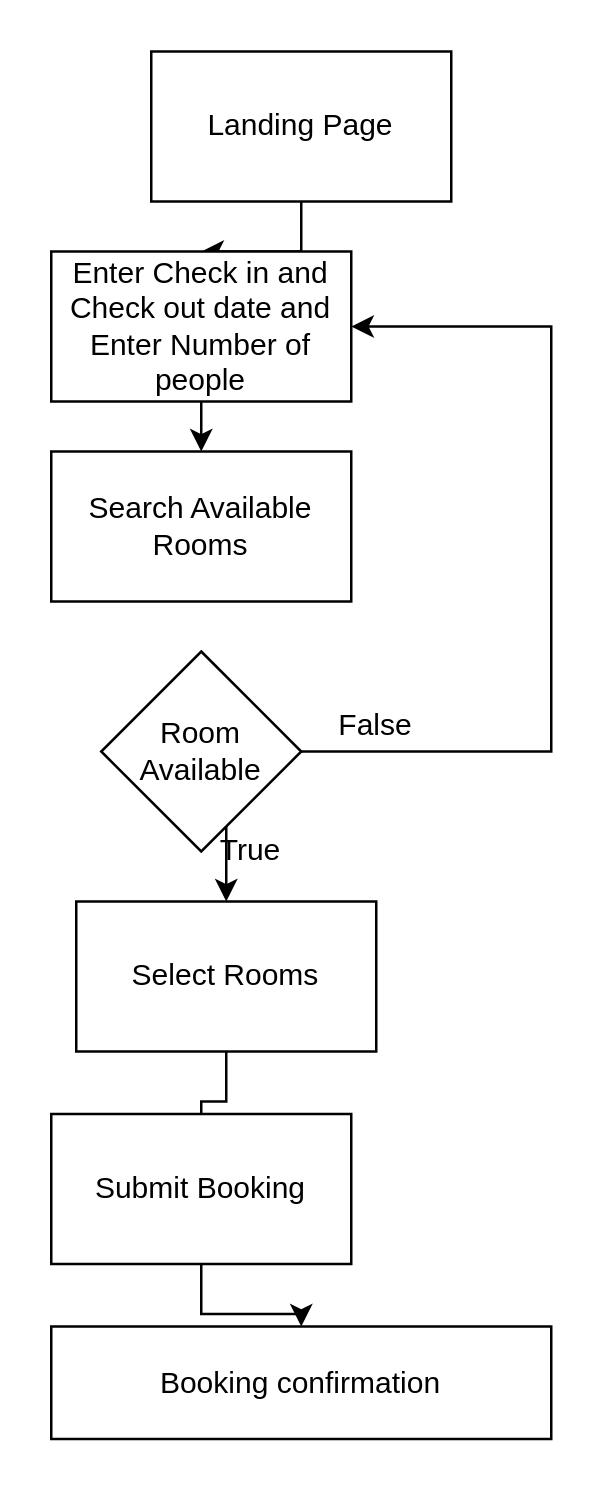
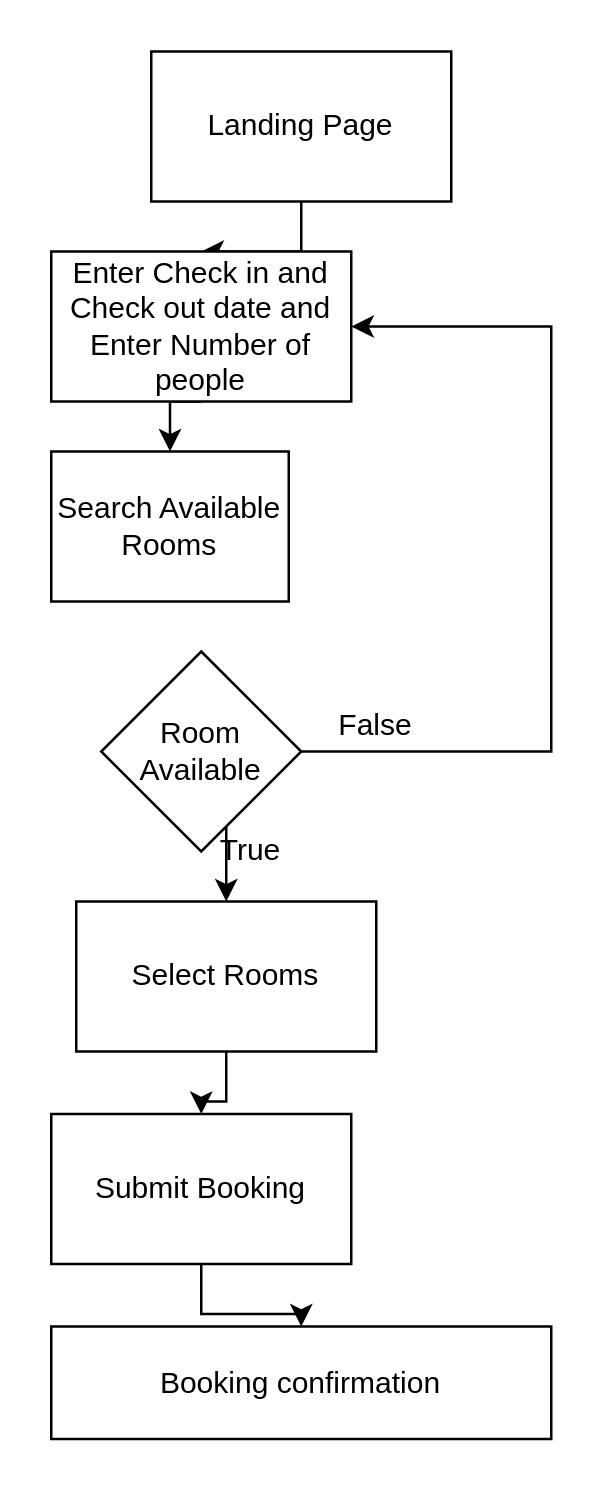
- <mxCell id="4" value="Search Available Rooms" style="rounded=0;whiteSpace=wrap;html=1;" vertex="1" parent="1"><mxGeometry x="20" y="180" width="120" height="60" as="geometry" /></mxCell>
+ <mxCell id="4" value="Search Available Rooms" style="rounded=0;whiteSpace=wrap;html=1;" vertex="1" parent="1"><mxGeometry x="20" y="180" width="95" height="60" as="geometry" /></mxCell>
- <mxCell id="5" style="edgeStyle=orthogonalEdgeStyle;rounded=0;orthogonalLoop=1;jettySize=auto;html=1;entryX=0.5;entryY=0;entryDx=0;entryDy=0;endArrow=none;" edge="1" parent="1" source="6" target="15"><mxGeometry relative="1" as="geometry" /></mxCell>
+ <mxCell id="5" style="edgeStyle=orthogonalEdgeStyle;rounded=0;orthogonalLoop=1;jettySize=auto;html=1;entryX=0.5;entryY=0;entryDx=0;entryDy=0;" edge="1" parent="1" source="6" target="15"><mxGeometry relative="1" as="geometry" /></mxCell>
